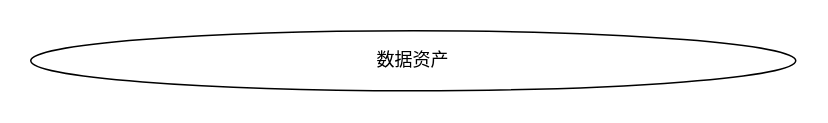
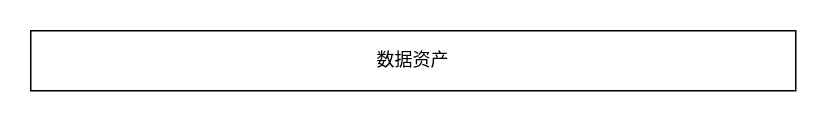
- <mxCell id="2" value="数据资产" style="ellipse;whiteSpace=wrap;html=1;" vertex="1" parent="1"><mxGeometry x="20" y="20" width="510" height="40" as="geometry" /></mxCell>
+ <mxCell id="2" value="数据资产" style="rounded=0;whiteSpace=wrap;html=1;" vertex="1" parent="1"><mxGeometry x="20" y="20" width="510" height="40" as="geometry" /></mxCell>
